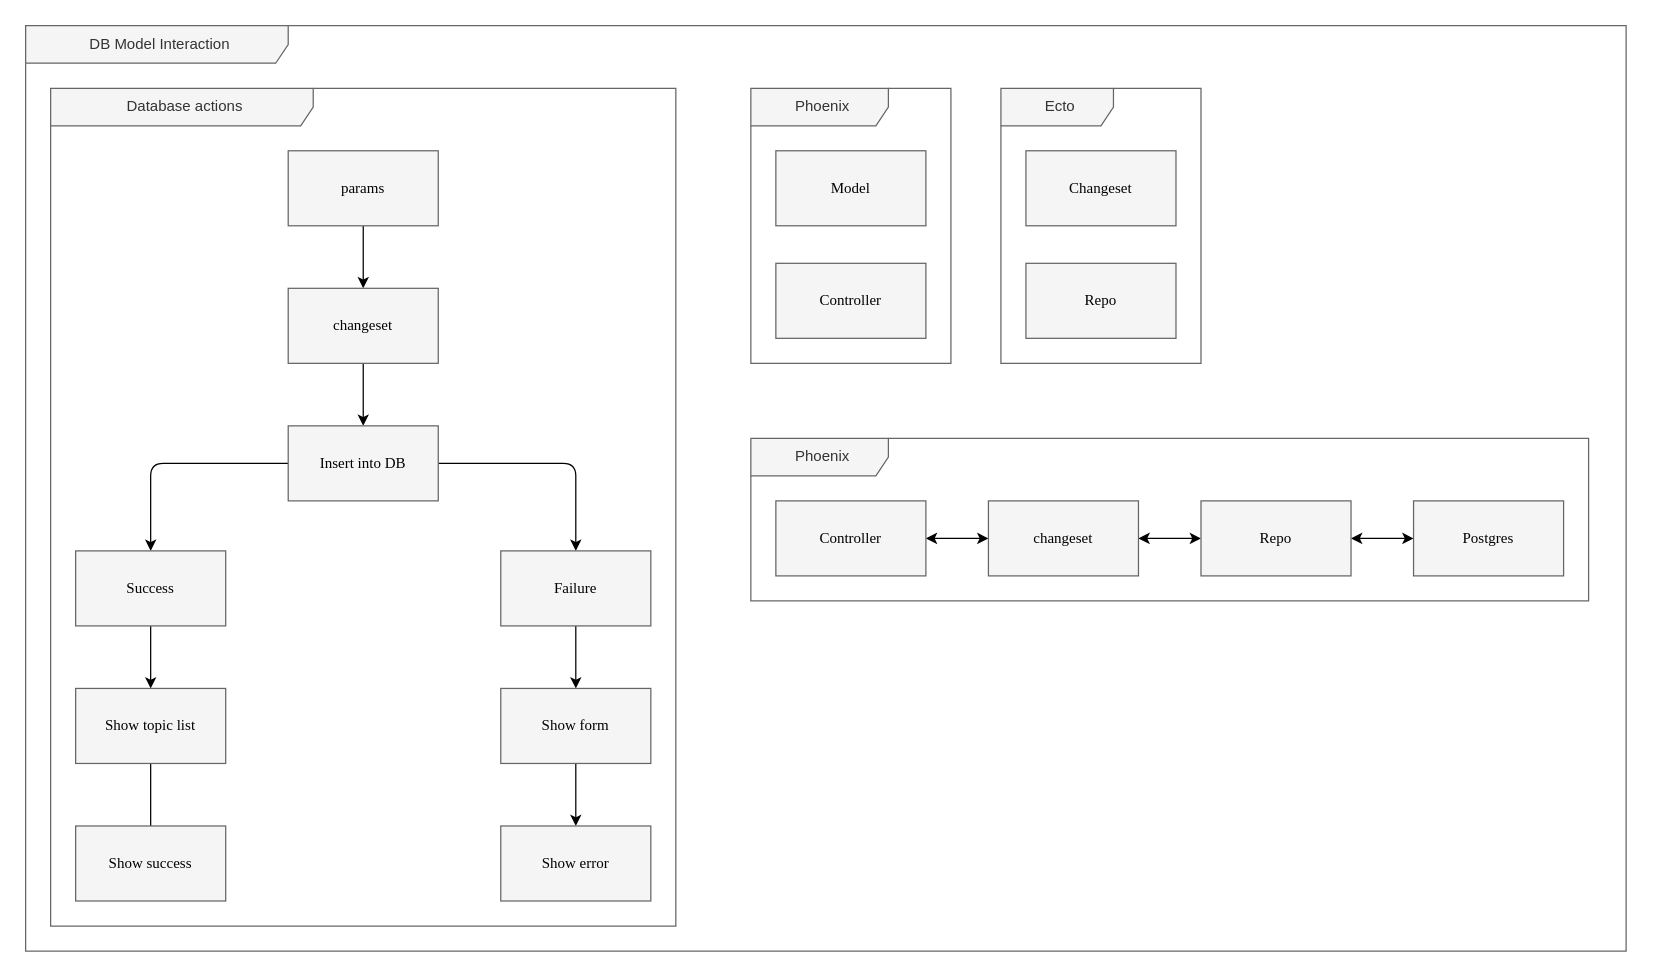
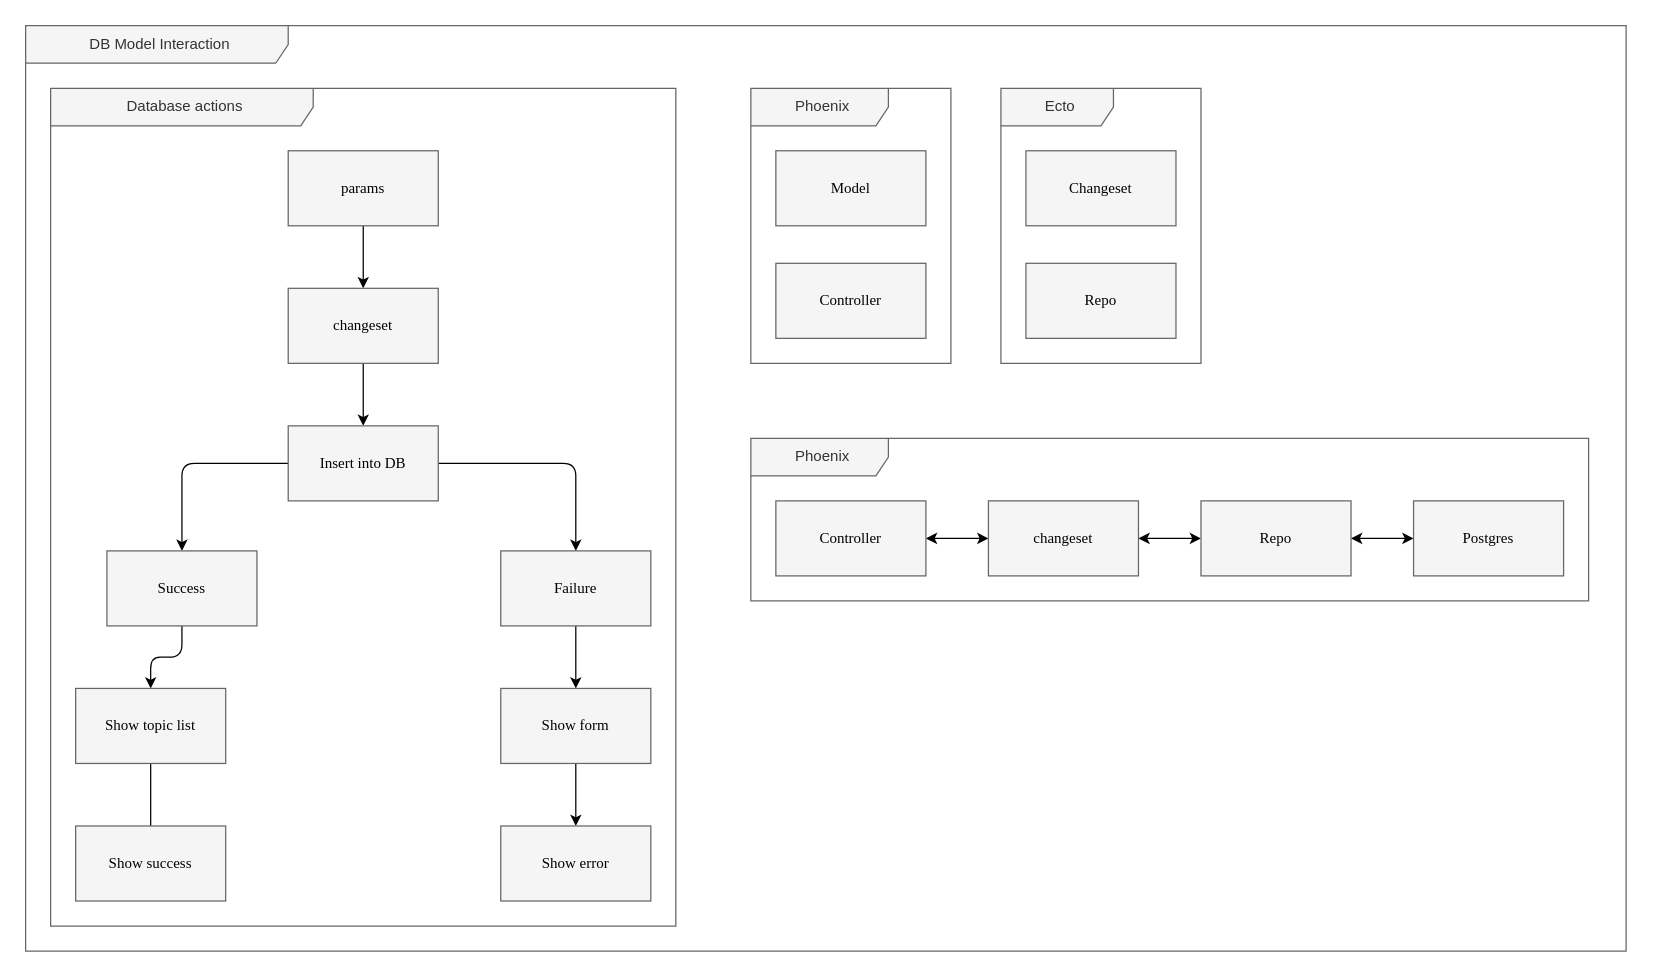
- <mxCell id="15" value="Success" style="rounded=0;whiteSpace=wrap;html=1;fillColor=#f5f5f5;strokeColor=#666666;fontColor=#000000;fontFamily=Verdana;" parent="1" vertex="1"><mxGeometry x="60" y="440" width="120" height="60" as="geometry" /></mxCell>
+ <mxCell id="15" value="Success" style="rounded=0;whiteSpace=wrap;html=1;fillColor=#f5f5f5;strokeColor=#666666;fontColor=#000000;fontFamily=Verdana;" parent="1" vertex="1"><mxGeometry x="85" y="440" width="120" height="60" as="geometry" /></mxCell>
